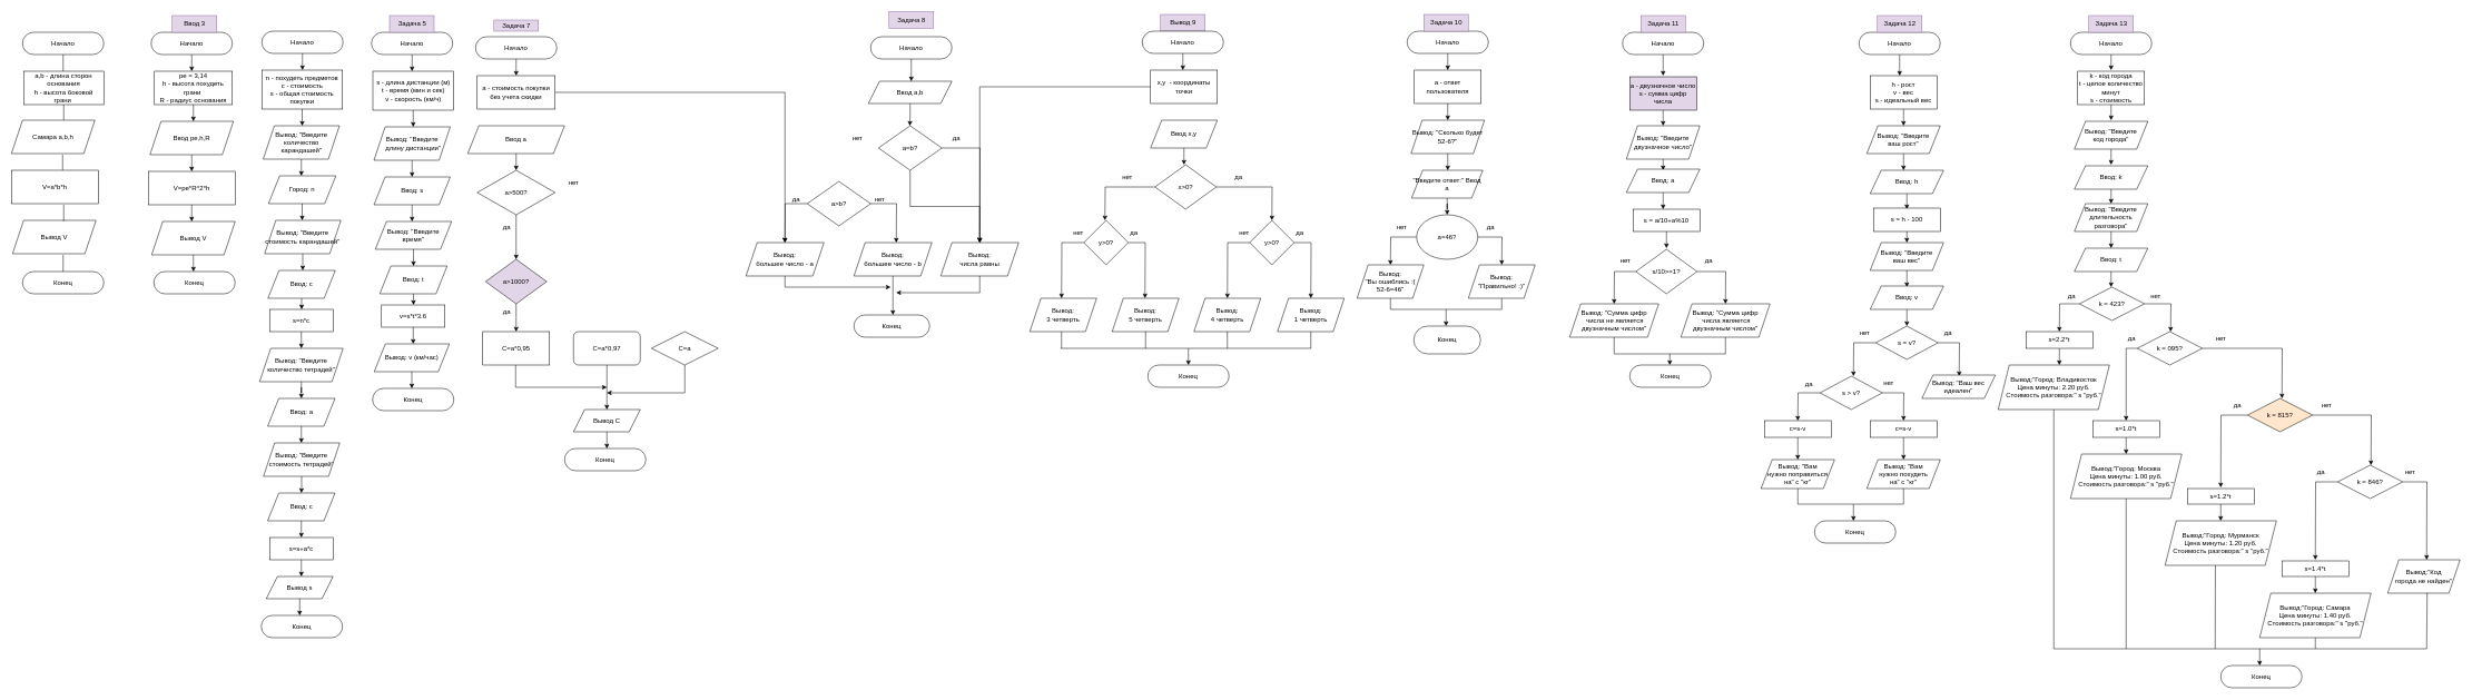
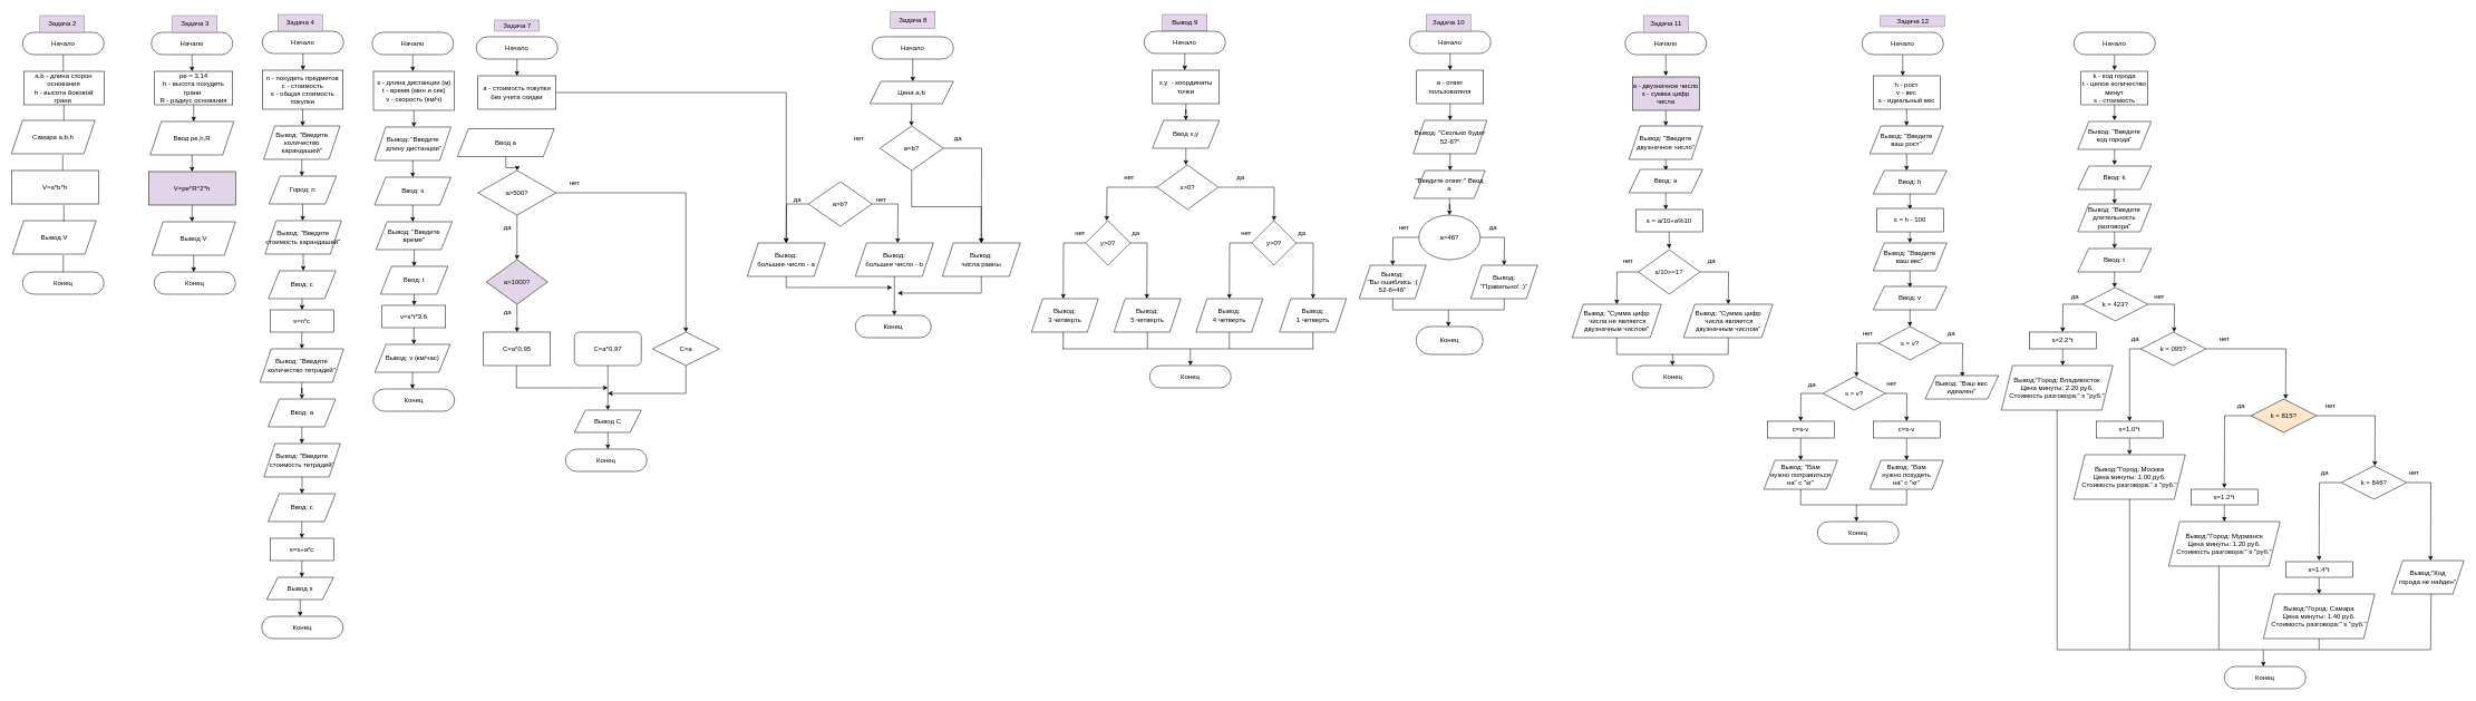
+ <mxCell id="128" value="Задача 4" style="text;html=1;align=center;verticalAlign=middle;resizable=0;points=[];autosize=1;strokeColor=#9673a6;fillColor=#e1d5e7;" parent="1" vertex="1"><mxGeometry x="498" y="25" width="80" height="30" as="geometry" /></mxCell>
+ <mxCell id="24" value="Задача 2" style="text;html=1;align=center;verticalAlign=middle;resizable=0;points=[];autosize=1;strokeColor=#9673a6;fillColor=#e1d5e7;" parent="1" vertex="1"><mxGeometry x="71" y="27" width="80" height="30" as="geometry" /></mxCell>
- <mxCell id="25" value="Ввод 3" style="text;html=1;align=center;verticalAlign=middle;resizable=0;points=[];autosize=1;strokeColor=#9673a6;fillColor=#e1d5e7;" parent="1" vertex="1"><mxGeometry x="309" y="27" width="80" height="30" as="geometry" /></mxCell>
+ <mxCell id="25" value="Задача 3" style="text;html=1;align=center;verticalAlign=middle;resizable=0;points=[];autosize=1;strokeColor=#9673a6;fillColor=#e1d5e7;" parent="1" vertex="1"><mxGeometry x="309" y="27" width="80" height="30" as="geometry" /></mxCell>
- <mxCell id="171" value="Задача 5" style="text;html=1;align=center;verticalAlign=middle;resizable=0;points=[];autosize=1;strokeColor=#9673a6;fillColor=#e1d5e7;" parent="1" vertex="1"><mxGeometry x="699.5" y="27" width="80" height="30" as="geometry" /></mxCell>
- <mxCell id="200" value="Задача 12" style="text;html=1;align=center;verticalAlign=middle;resizable=0;points=[];autosize=1;strokeColor=#9673a6;fillColor=#e1d5e7;" parent="1" vertex="1"><mxGeometry x="3373" y="27" width="80" height="30" as="geometry" /></mxCell>
+ <mxCell id="200" value="Задача 12" style="text;html=1;align=center;verticalAlign=middle;resizable=0;points=[];autosize=1;strokeColor=#9673a6;fillColor=#e1d5e7;" parent="1" vertex="1"><mxGeometry x="3373" y="27" width="115" height="20" as="geometry" /></mxCell>
- <mxCell id="237" value="Задача 13" style="text;html=1;align=center;verticalAlign=middle;resizable=0;points=[];autosize=1;strokeColor=#9673a6;fillColor=#e1d5e7;" parent="1" vertex="1"><mxGeometry x="3753" y="27" width="80" height="30" as="geometry" /></mxCell>
- <mxCell id="75" style="edgeStyle=orthogonalEdgeStyle;rounded=0;orthogonalLoop=1;jettySize=auto;html=1;" parent="1" source="76" target="65" edge="1"><mxGeometry relative="1" as="geometry"><mxPoint x="2127" y="215" as="targetPoint" /></mxGeometry></mxCell>
+ <mxCell id="75" style="edgeStyle=orthogonalEdgeStyle;rounded=0;orthogonalLoop=1;jettySize=auto;html=1;" parent="1" source="76" target="78" edge="1"><mxGeometry relative="1" as="geometry"><mxPoint x="2127" y="215" as="targetPoint" /></mxGeometry></mxCell>
- <mxCell id="53" value="Ввод a,b" style="shape=parallelogram;perimeter=parallelogramPerimeter;whiteSpace=wrap;html=1;fixedSize=1;" parent="1" vertex="1"><mxGeometry x="1560" y="145" width="150" height="40" as="geometry" /></mxCell>
+ <mxCell id="53" value="Цена a,b" style="shape=parallelogram;perimeter=parallelogramPerimeter;whiteSpace=wrap;html=1;fixedSize=1;" parent="1" vertex="1"><mxGeometry x="1560" y="145" width="150" height="40" as="geometry" /></mxCell>
- <mxCell id="29" value="Ввод a" style="shape=parallelogram;perimeter=parallelogramPerimeter;whiteSpace=wrap;html=1;fixedSize=1;" parent="1" vertex="1"><mxGeometry x="840" y="225" width="174" height="50" as="geometry" /></mxCell>
+ <mxCell id="29" value="Ввод a" style="shape=parallelogram;perimeter=parallelogramPerimeter;whiteSpace=wrap;html=1;fixedSize=1;" parent="1" vertex="1"><mxGeometry x="820" y="230" width="174" height="50" as="geometry" /></mxCell>
- <mxCell id="20" value="V=pe*R^2*h" style="rounded=0;whiteSpace=wrap;html=1;" parent="1" vertex="1"><mxGeometry x="266" y="307" width="156" height="60" as="geometry" /></mxCell>
+ <mxCell id="20" value="V=pe*R^2*h" style="rounded=0;whiteSpace=wrap;html=1;fillColor=#e1d5e7;" parent="1" vertex="1"><mxGeometry x="266" y="307" width="156" height="60" as="geometry" /></mxCell>
+ <mxCell id="33" style="edgeStyle=orthogonalEdgeStyle;rounded=0;orthogonalLoop=1;jettySize=auto;html=1;exitX=1;exitY=0.5;exitDx=0;exitDy=0;entryX=0.5;entryY=0;entryDx=0;entryDy=0;" parent="1" source="34" target="44" edge="1"><mxGeometry relative="1" as="geometry"><mxPoint x="1210" y="585" as="targetPoint" /></mxGeometry></mxCell>
